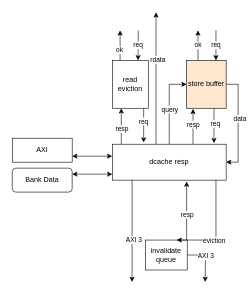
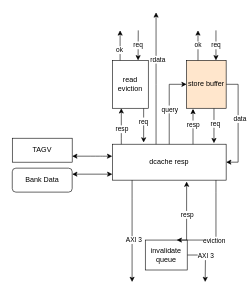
- <mxCell id="10" value="AXI" style="rounded=0;whiteSpace=wrap;html=1;" vertex="1" parent="1"><mxGeometry x="20" y="230" width="100" height="40" as="geometry" /></mxCell>
+ <mxCell id="10" value="TAGV" style="rounded=0;whiteSpace=wrap;html=1;" vertex="1" parent="1"><mxGeometry x="20" y="230" width="100" height="40" as="geometry" /></mxCell>
